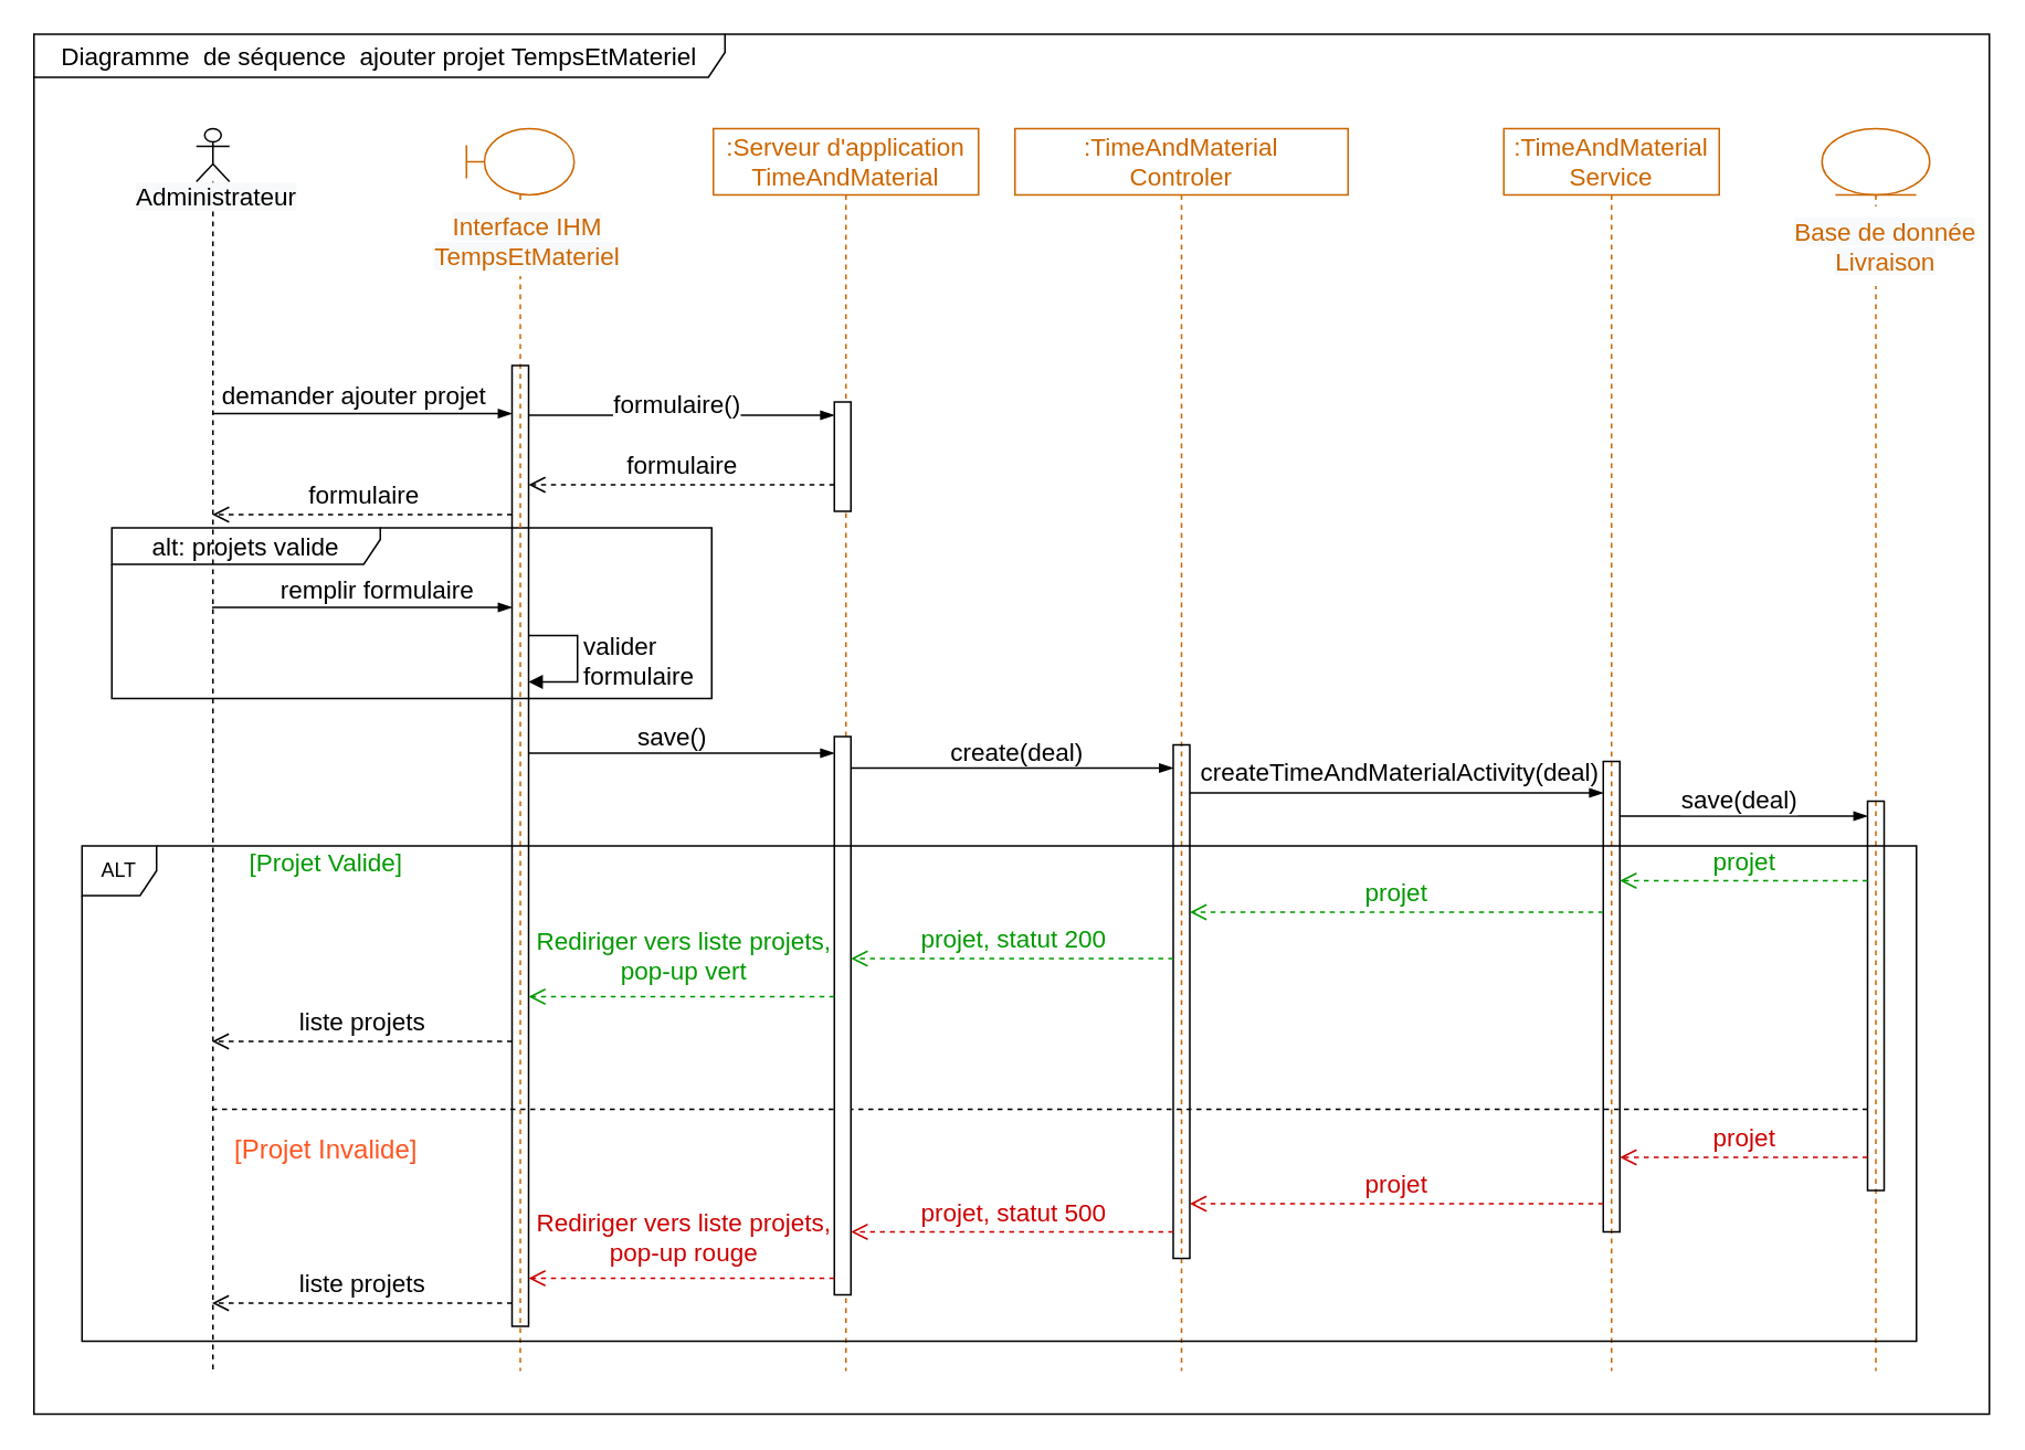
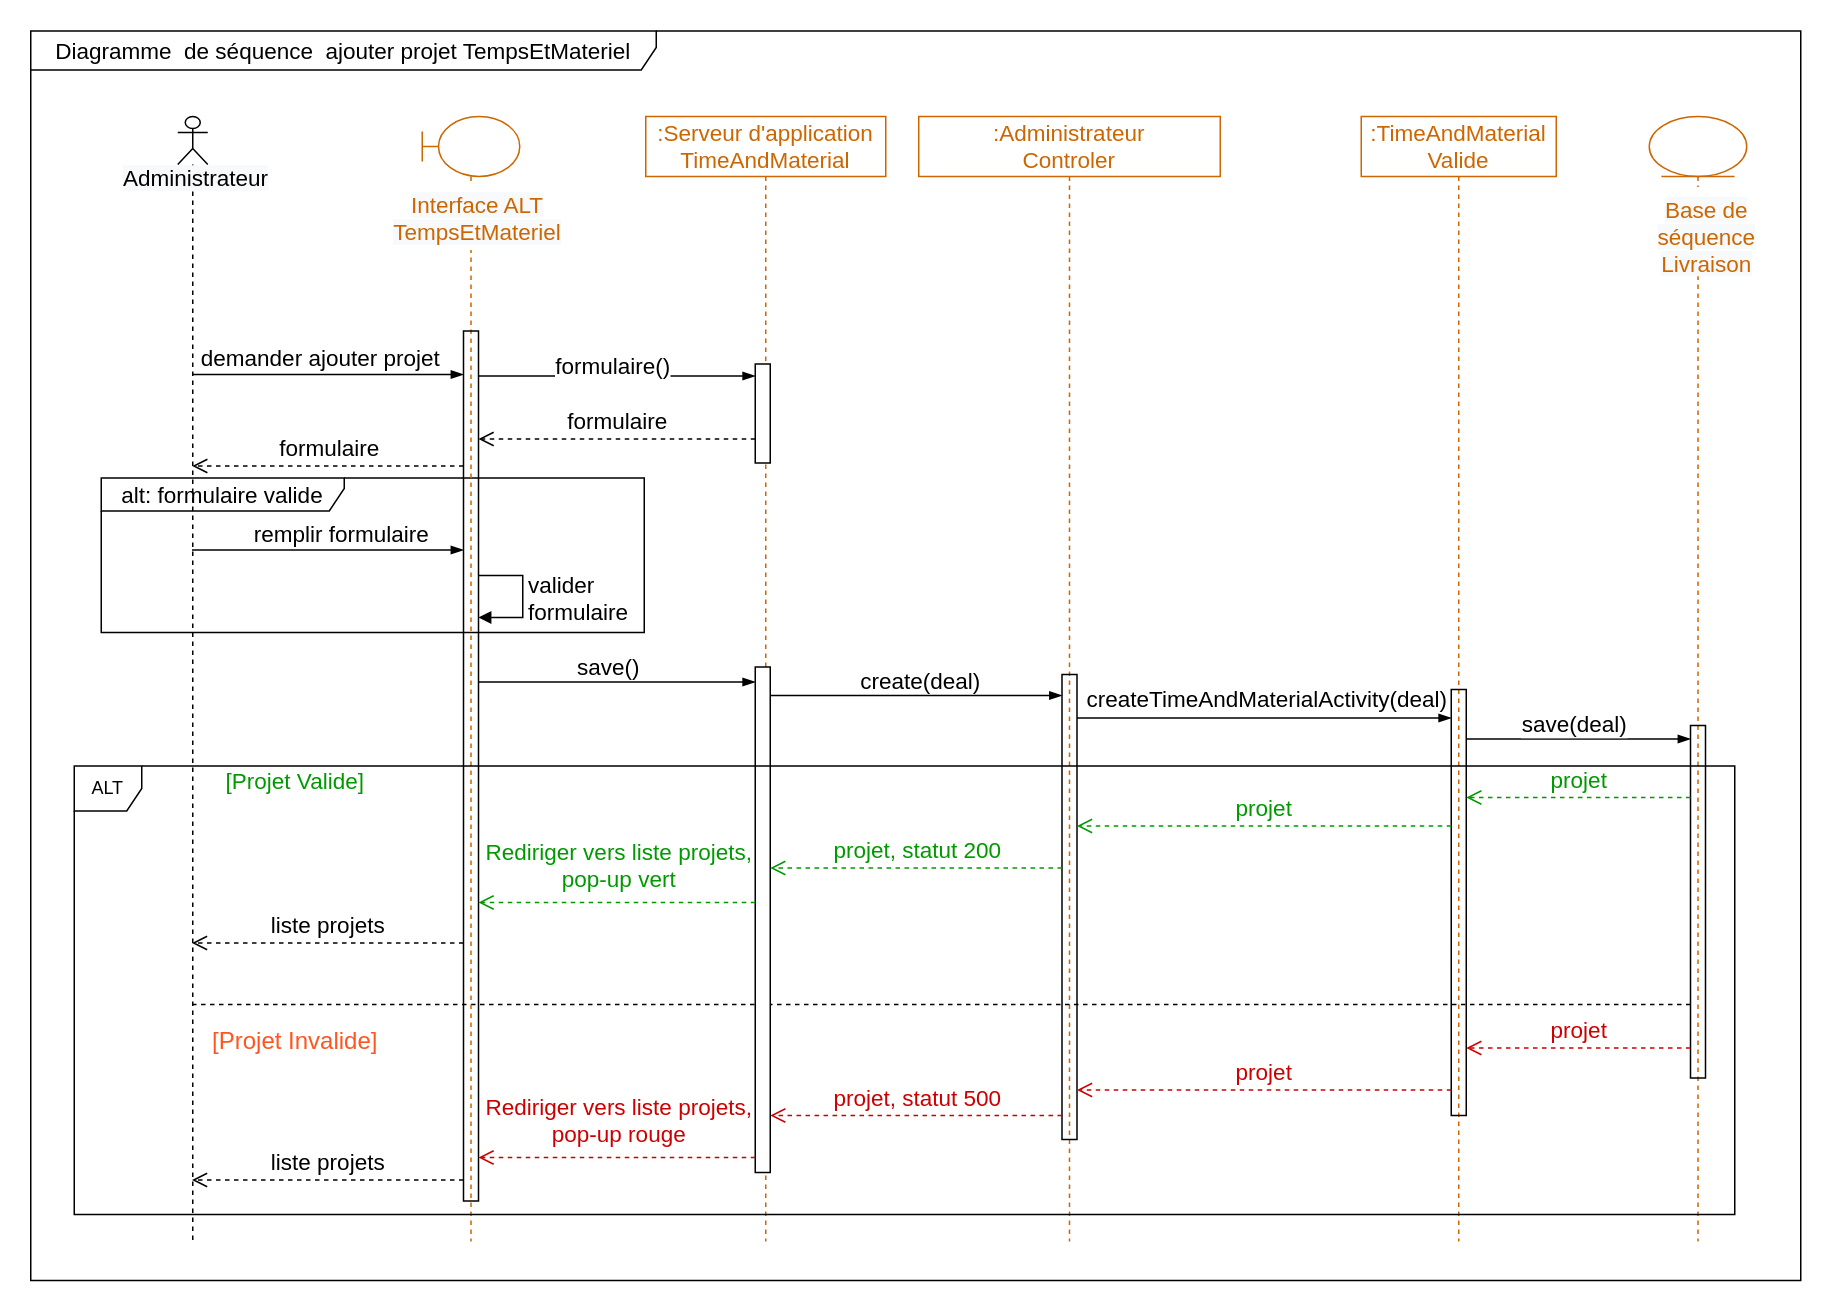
- <mxCell id="4" value=":TimeAndMaterial&lt;br&gt;Controler" style="shape=umlLifeline;perimeter=lifelinePerimeter;whiteSpace=wrap;html=1;container=1;collapsible=0;recursiveResize=0;outlineConnect=0;rounded=0;shadow=0;glass=0;sketch=0;fillColor=none;fontSize=15;fontColor=#CC6600;strokeColor=#CC6600;" vertex="1" parent="1"><mxGeometry x="612" y="77" width="201" height="750" as="geometry" /></mxCell>
+ <mxCell id="4" value=":Administrateur&lt;br&gt;Controler" style="shape=umlLifeline;perimeter=lifelinePerimeter;whiteSpace=wrap;html=1;container=1;collapsible=0;recursiveResize=0;outlineConnect=0;rounded=0;shadow=0;glass=0;sketch=0;fillColor=none;fontSize=15;fontColor=#CC6600;strokeColor=#CC6600;" vertex="1" parent="1"><mxGeometry x="612" y="77" width="201" height="750" as="geometry" /></mxCell>
- <mxCell id="9" value=":TimeAndMaterial&lt;br&gt;Service" style="shape=umlLifeline;perimeter=lifelinePerimeter;whiteSpace=wrap;html=1;container=1;collapsible=0;recursiveResize=0;outlineConnect=0;rounded=0;shadow=0;glass=0;sketch=0;fillColor=none;fontSize=15;fontColor=#CC6600;strokeColor=#CC6600;" vertex="1" parent="1"><mxGeometry x="907" y="77" width="130" height="750" as="geometry" /></mxCell>
+ <mxCell id="9" value=":TimeAndMaterial&lt;br&gt;Valide" style="shape=umlLifeline;perimeter=lifelinePerimeter;whiteSpace=wrap;html=1;container=1;collapsible=0;recursiveResize=0;outlineConnect=0;rounded=0;shadow=0;glass=0;sketch=0;fillColor=none;fontSize=15;fontColor=#CC6600;strokeColor=#CC6600;" vertex="1" parent="1"><mxGeometry x="907" y="77" width="130" height="750" as="geometry" /></mxCell>
- <mxCell id="15" value="&lt;span style=&quot;font-family: Helvetica; font-size: 15px; font-style: normal; font-variant-ligatures: normal; font-variant-caps: normal; font-weight: 400; letter-spacing: normal; orphans: 2; text-indent: 0px; text-transform: none; widows: 2; word-spacing: 0px; -webkit-text-stroke-width: 0px; background-color: rgb(248, 249, 250); text-decoration-thickness: initial; text-decoration-style: initial; text-decoration-color: initial; float: none; display: inline !important;&quot;&gt;Interface IHM&lt;/span&gt;&lt;br style=&quot;font-family: Helvetica; font-size: 15px; font-style: normal; font-variant-ligatures: normal; font-variant-caps: normal; font-weight: 400; letter-spacing: normal; orphans: 2; text-indent: 0px; text-transform: none; widows: 2; word-spacing: 0px; -webkit-text-stroke-width: 0px; background-color: rgb(248, 249, 250); text-decoration-thickness: initial; text-decoration-style: initial; text-decoration-color: initial;&quot;&gt;&lt;span style=&quot;font-family: Helvetica; font-size: 15px; font-style: normal; font-variant-ligatures: normal; font-variant-caps: normal; font-weight: 400; letter-spacing: normal; orphans: 2; text-indent: 0px; text-transform: none; widows: 2; word-spacing: 0px; -webkit-text-stroke-width: 0px; background-color: rgb(248, 249, 250); text-decoration-thickness: initial; text-decoration-style: initial; text-decoration-color: initial; float: none; display: inline !important;&quot;&gt;TempsEtMateriel&lt;/span&gt;" style="text;whiteSpace=wrap;html=1;fontSize=15;align=center;fillColor=default;fontColor=#CC6600;" vertex="1" parent="14"><mxGeometry x="-24" y="44" width="122" height="45" as="geometry" /></mxCell>
+ <mxCell id="15" value="&lt;span style=&quot;font-family: Helvetica; font-size: 15px; font-style: normal; font-variant-ligatures: normal; font-variant-caps: normal; font-weight: 400; letter-spacing: normal; orphans: 2; text-indent: 0px; text-transform: none; widows: 2; word-spacing: 0px; -webkit-text-stroke-width: 0px; background-color: rgb(248, 249, 250); text-decoration-thickness: initial; text-decoration-style: initial; text-decoration-color: initial; float: none; display: inline !important;&quot;&gt;Interface ALT&lt;/span&gt;&lt;br style=&quot;font-family: Helvetica; font-size: 15px; font-style: normal; font-variant-ligatures: normal; font-variant-caps: normal; font-weight: 400; letter-spacing: normal; orphans: 2; text-indent: 0px; text-transform: none; widows: 2; word-spacing: 0px; -webkit-text-stroke-width: 0px; background-color: rgb(248, 249, 250); text-decoration-thickness: initial; text-decoration-style: initial; text-decoration-color: initial;&quot;&gt;&lt;span style=&quot;font-family: Helvetica; font-size: 15px; font-style: normal; font-variant-ligatures: normal; font-variant-caps: normal; font-weight: 400; letter-spacing: normal; orphans: 2; text-indent: 0px; text-transform: none; widows: 2; word-spacing: 0px; -webkit-text-stroke-width: 0px; background-color: rgb(248, 249, 250); text-decoration-thickness: initial; text-decoration-style: initial; text-decoration-color: initial; float: none; display: inline !important;&quot;&gt;TempsEtMateriel&lt;/span&gt;" style="text;whiteSpace=wrap;html=1;fontSize=15;align=center;fillColor=default;fontColor=#CC6600;" vertex="1" parent="14"><mxGeometry x="-24" y="44" width="122" height="45" as="geometry" /></mxCell>
- <mxCell id="13" value="&lt;span style=&quot;font-family: Helvetica; font-size: 15px; font-style: normal; font-variant-ligatures: normal; font-variant-caps: normal; font-weight: 400; letter-spacing: normal; orphans: 2; text-indent: 0px; text-transform: none; widows: 2; word-spacing: 0px; -webkit-text-stroke-width: 0px; background-color: rgb(248, 249, 250); text-decoration-thickness: initial; text-decoration-style: initial; text-decoration-color: initial; float: none; display: inline !important;&quot;&gt;Base de donnée&lt;br&gt;Livraison&lt;br&gt;&lt;/span&gt;" style="text;whiteSpace=wrap;html=1;fontSize=15;align=center;fillColor=default;fontColor=#CC6600;" vertex="1" parent="11"><mxGeometry x="-21" y="47" width="119" height="48" as="geometry" /></mxCell>
+ <mxCell id="13" value="&lt;span style=&quot;font-family: Helvetica; font-size: 15px; font-style: normal; font-variant-ligatures: normal; font-variant-caps: normal; font-weight: 400; letter-spacing: normal; orphans: 2; text-indent: 0px; text-transform: none; widows: 2; word-spacing: 0px; -webkit-text-stroke-width: 0px; background-color: rgb(248, 249, 250); text-decoration-thickness: initial; text-decoration-style: initial; text-decoration-color: initial; float: none; display: inline !important;&quot;&gt;Base de séquence&lt;br&gt;Livraison&lt;br&gt;&lt;/span&gt;" style="text;whiteSpace=wrap;html=1;fontSize=15;align=center;fillColor=default;fontColor=#CC6600;" vertex="1" parent="11"><mxGeometry x="-21" y="47" width="119" height="48" as="geometry" /></mxCell>
- <mxCell id="2" value="&lt;font style=&quot;font-size: 15px;&quot;&gt;alt: projets valide&lt;/font&gt;" style="shape=umlFrame;whiteSpace=wrap;html=1;width=162;height=22;" vertex="1" parent="1"><mxGeometry x="67" y="318" width="362" height="103" as="geometry" /></mxCell>
+ <mxCell id="2" value="&lt;font style=&quot;font-size: 15px;&quot;&gt;alt: formulaire valide&lt;/font&gt;" style="shape=umlFrame;whiteSpace=wrap;html=1;width=162;height=22;" vertex="1" parent="1"><mxGeometry x="67" y="318" width="362" height="103" as="geometry" /></mxCell>
